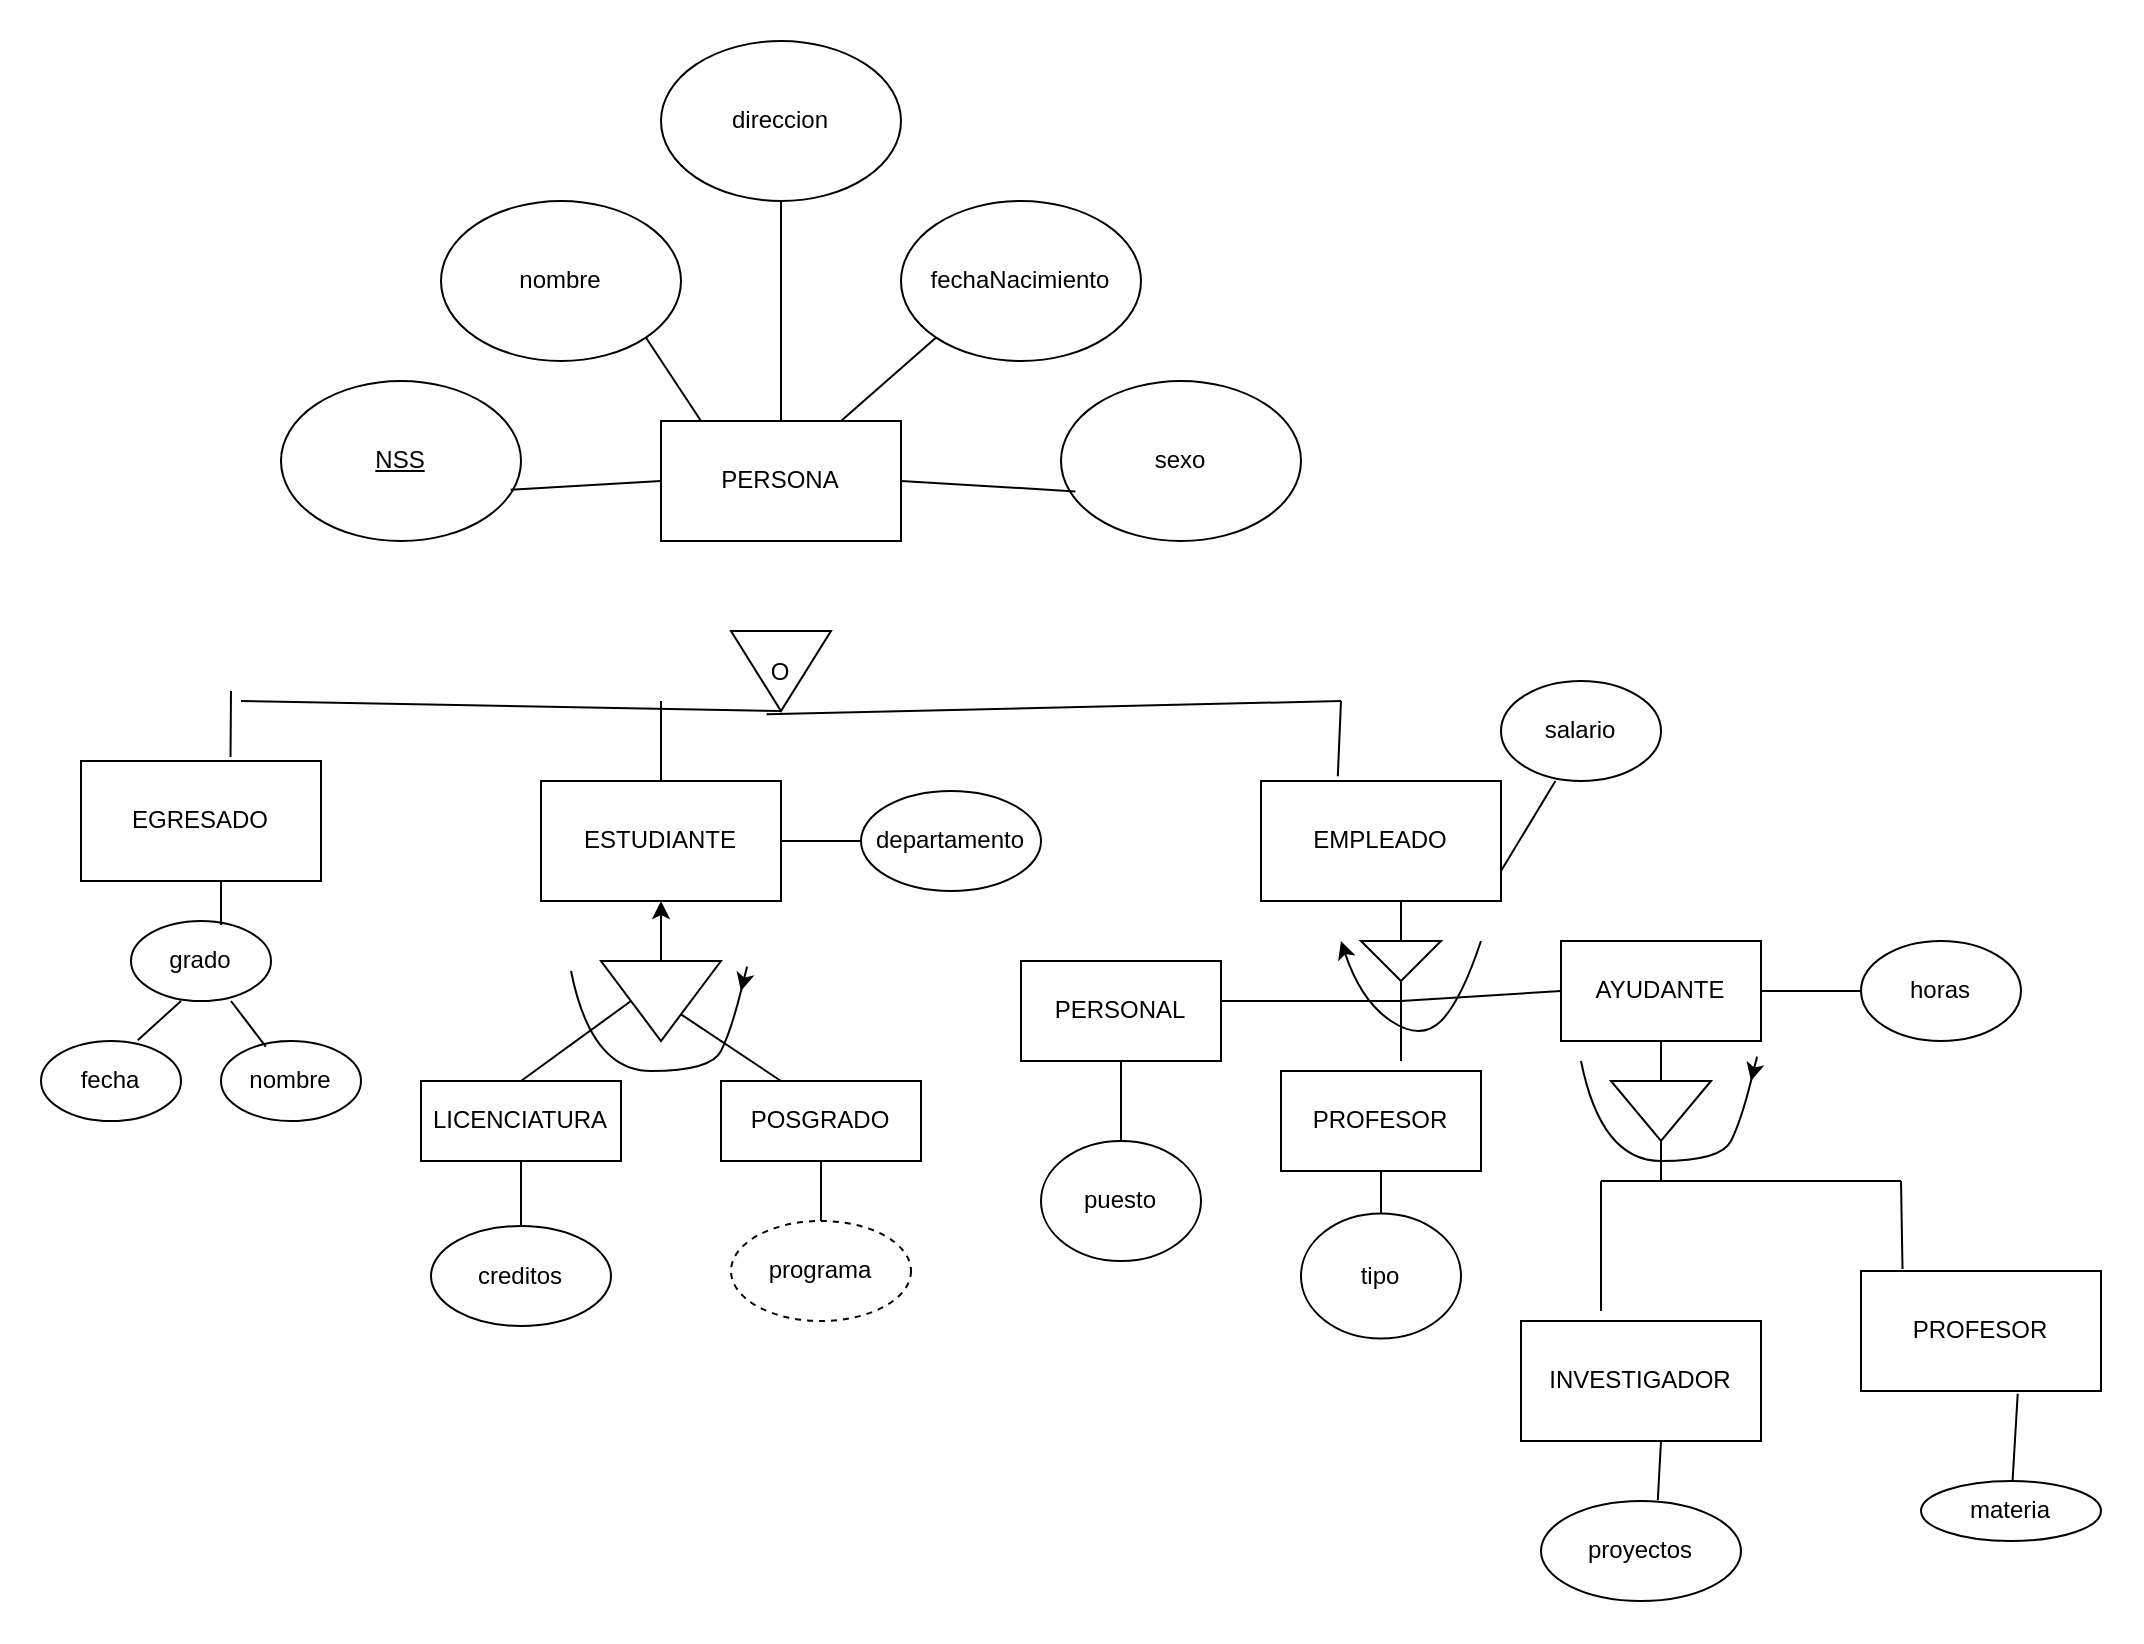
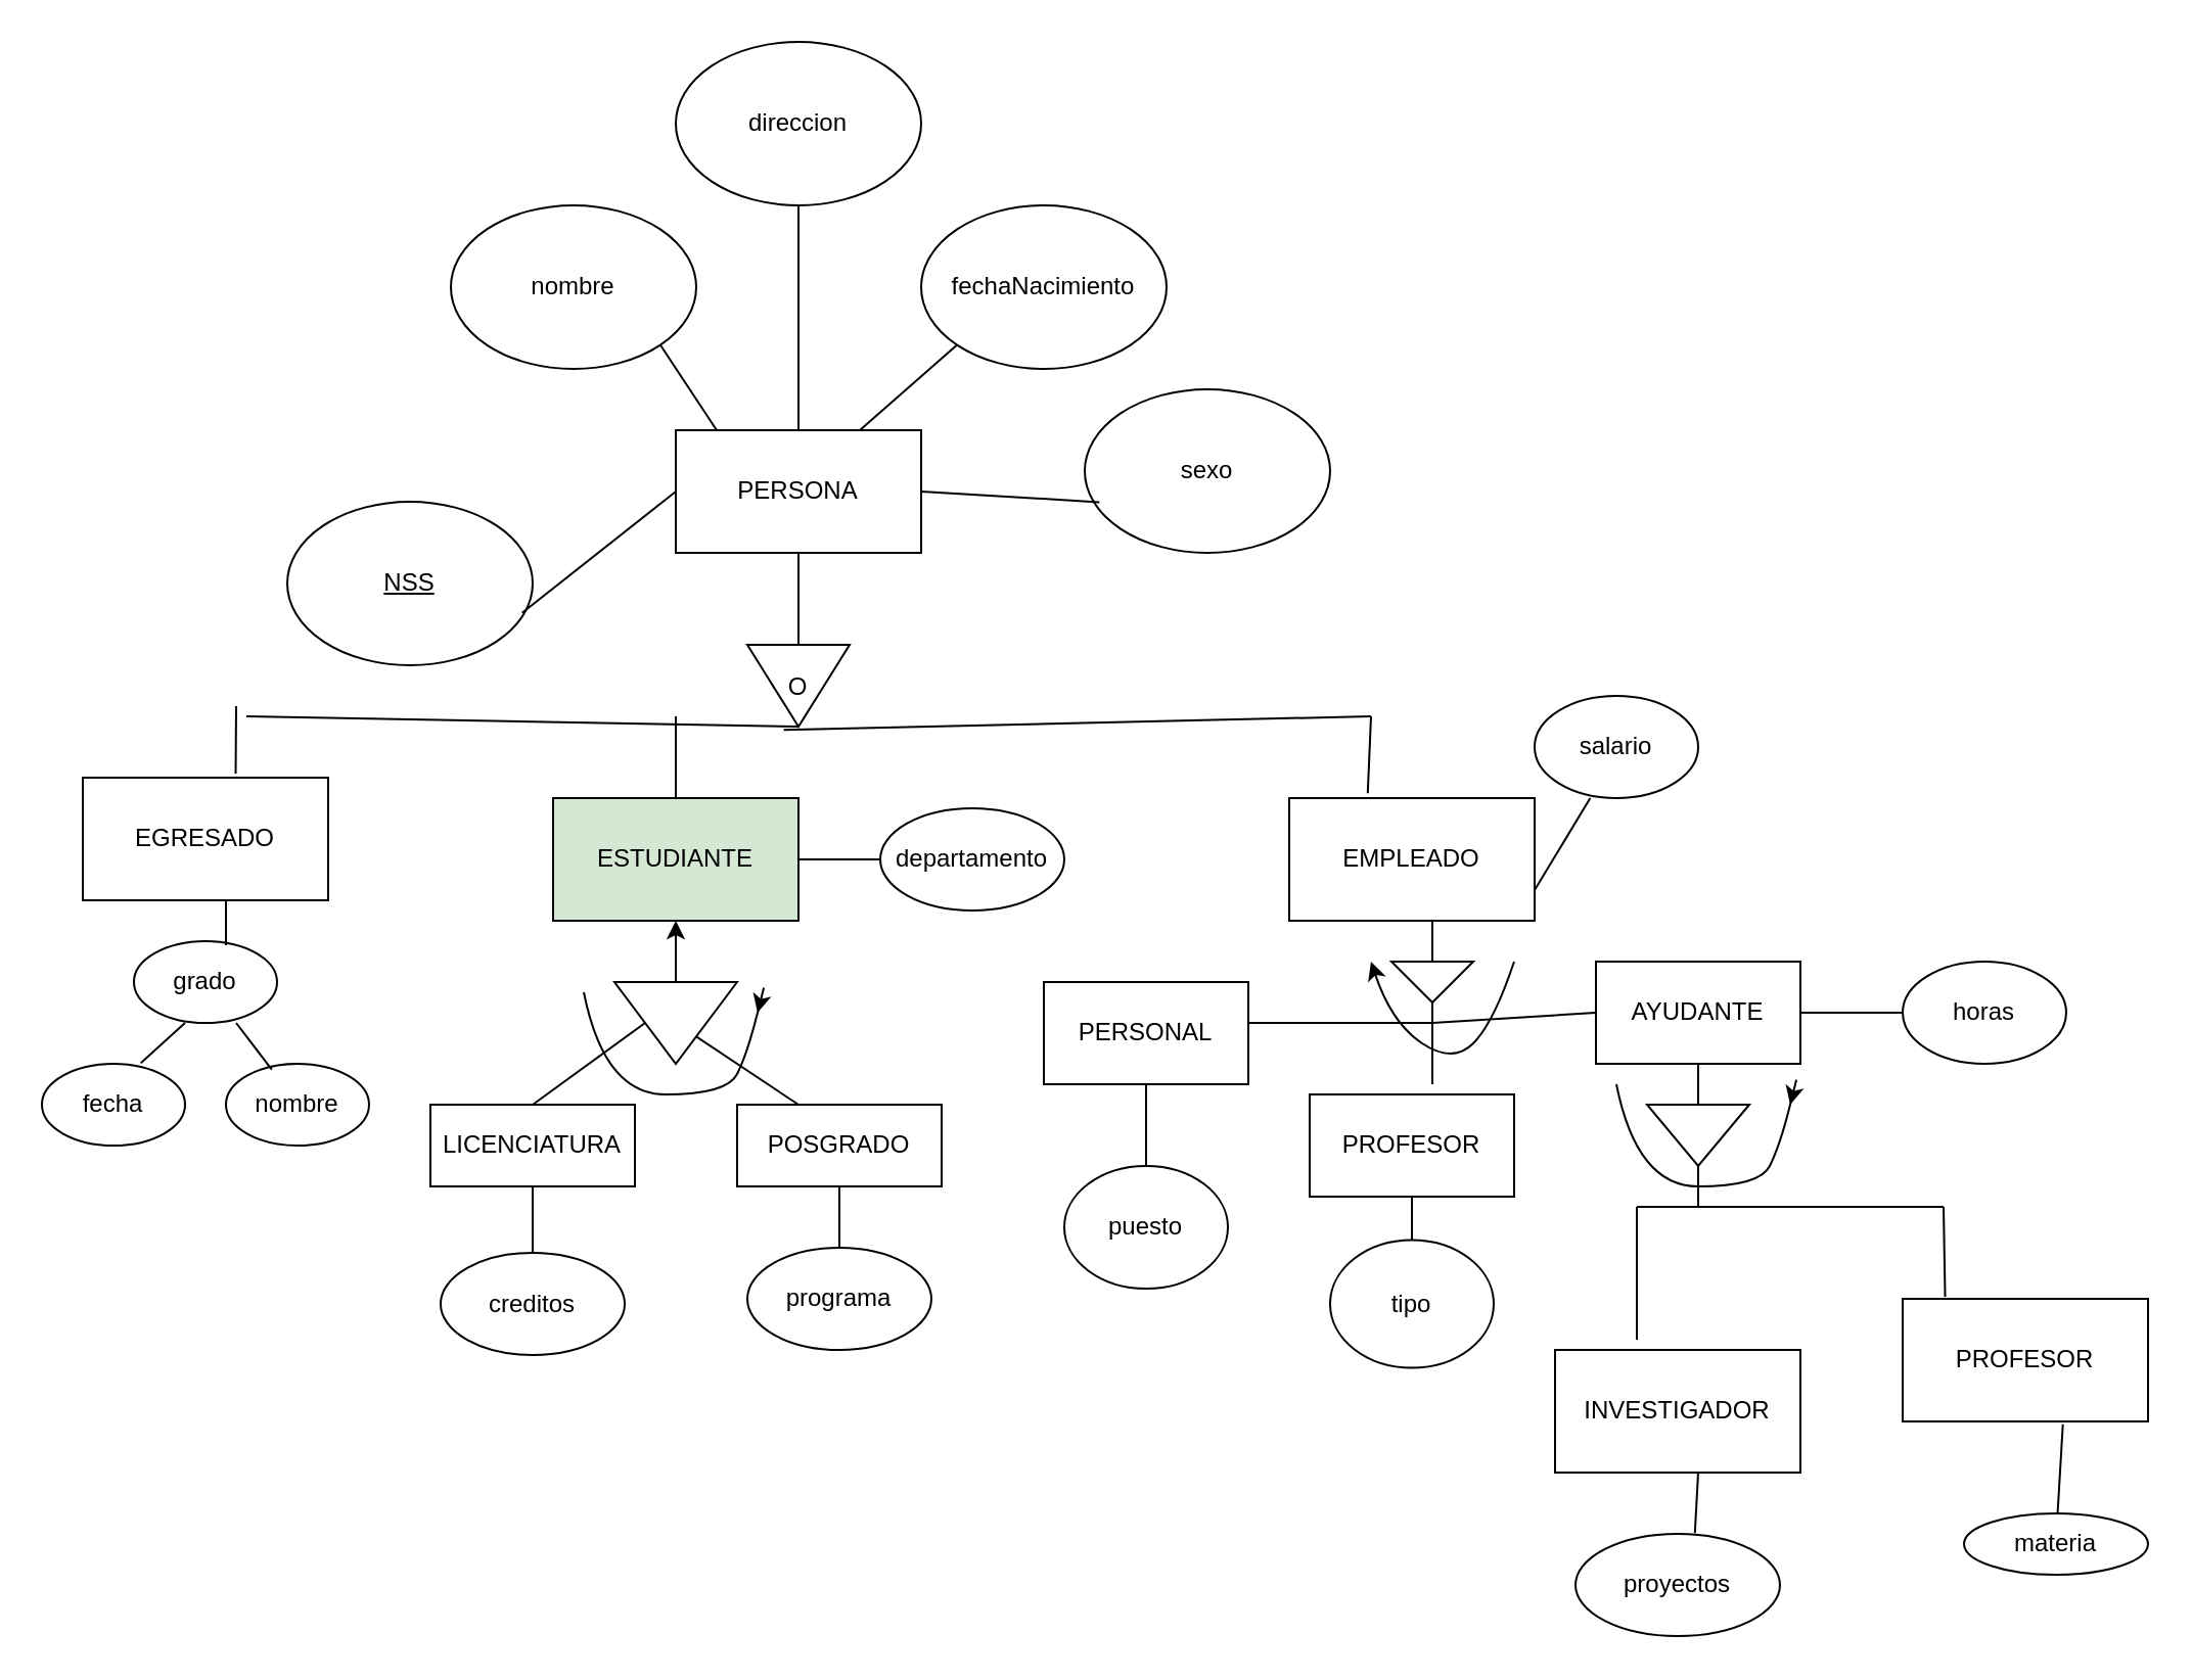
- <mxCell id="3" value="&lt;u&gt;NSS&lt;/u&gt;" style="ellipse;whiteSpace=wrap;html=1;" parent="1" vertex="1"><mxGeometry x="140" y="190" width="120" height="80" as="geometry" /></mxCell>
+ <mxCell id="3" value="&lt;u&gt;NSS&lt;/u&gt;" style="ellipse;whiteSpace=wrap;html=1;" parent="1" vertex="1"><mxGeometry x="140" y="245" width="120" height="80" as="geometry" /></mxCell>
+ <mxCell id="8" value="" style="endArrow=none;html=1;rounded=0;entryX=0.5;entryY=1;entryDx=0;entryDy=0;" parent="1" source="45" target="2" edge="1"><mxGeometry width="50" height="50" relative="1" as="geometry"><mxPoint x="390" y="350" as="sourcePoint" /><mxPoint x="430" y="340" as="targetPoint" /></mxGeometry></mxCell>
- <mxCell id="12" value="ESTUDIANTE" style="rounded=0;whiteSpace=wrap;html=1;" parent="1" vertex="1"><mxGeometry x="270" y="390" width="120" height="60" as="geometry" /></mxCell>
+ <mxCell id="12" value="ESTUDIANTE" style="rounded=0;whiteSpace=wrap;html=1;fillColor=#d5e8d4;" parent="1" vertex="1"><mxGeometry x="270" y="390" width="120" height="60" as="geometry" /></mxCell>
- <mxCell id="23" value="programa" style="ellipse;whiteSpace=wrap;html=1;dashed=1;" parent="1" vertex="1"><mxGeometry x="365" y="610" width="90" height="50" as="geometry" /></mxCell>
+ <mxCell id="23" value="programa" style="ellipse;whiteSpace=wrap;html=1;" parent="1" vertex="1"><mxGeometry x="365" y="610" width="90" height="50" as="geometry" /></mxCell>
